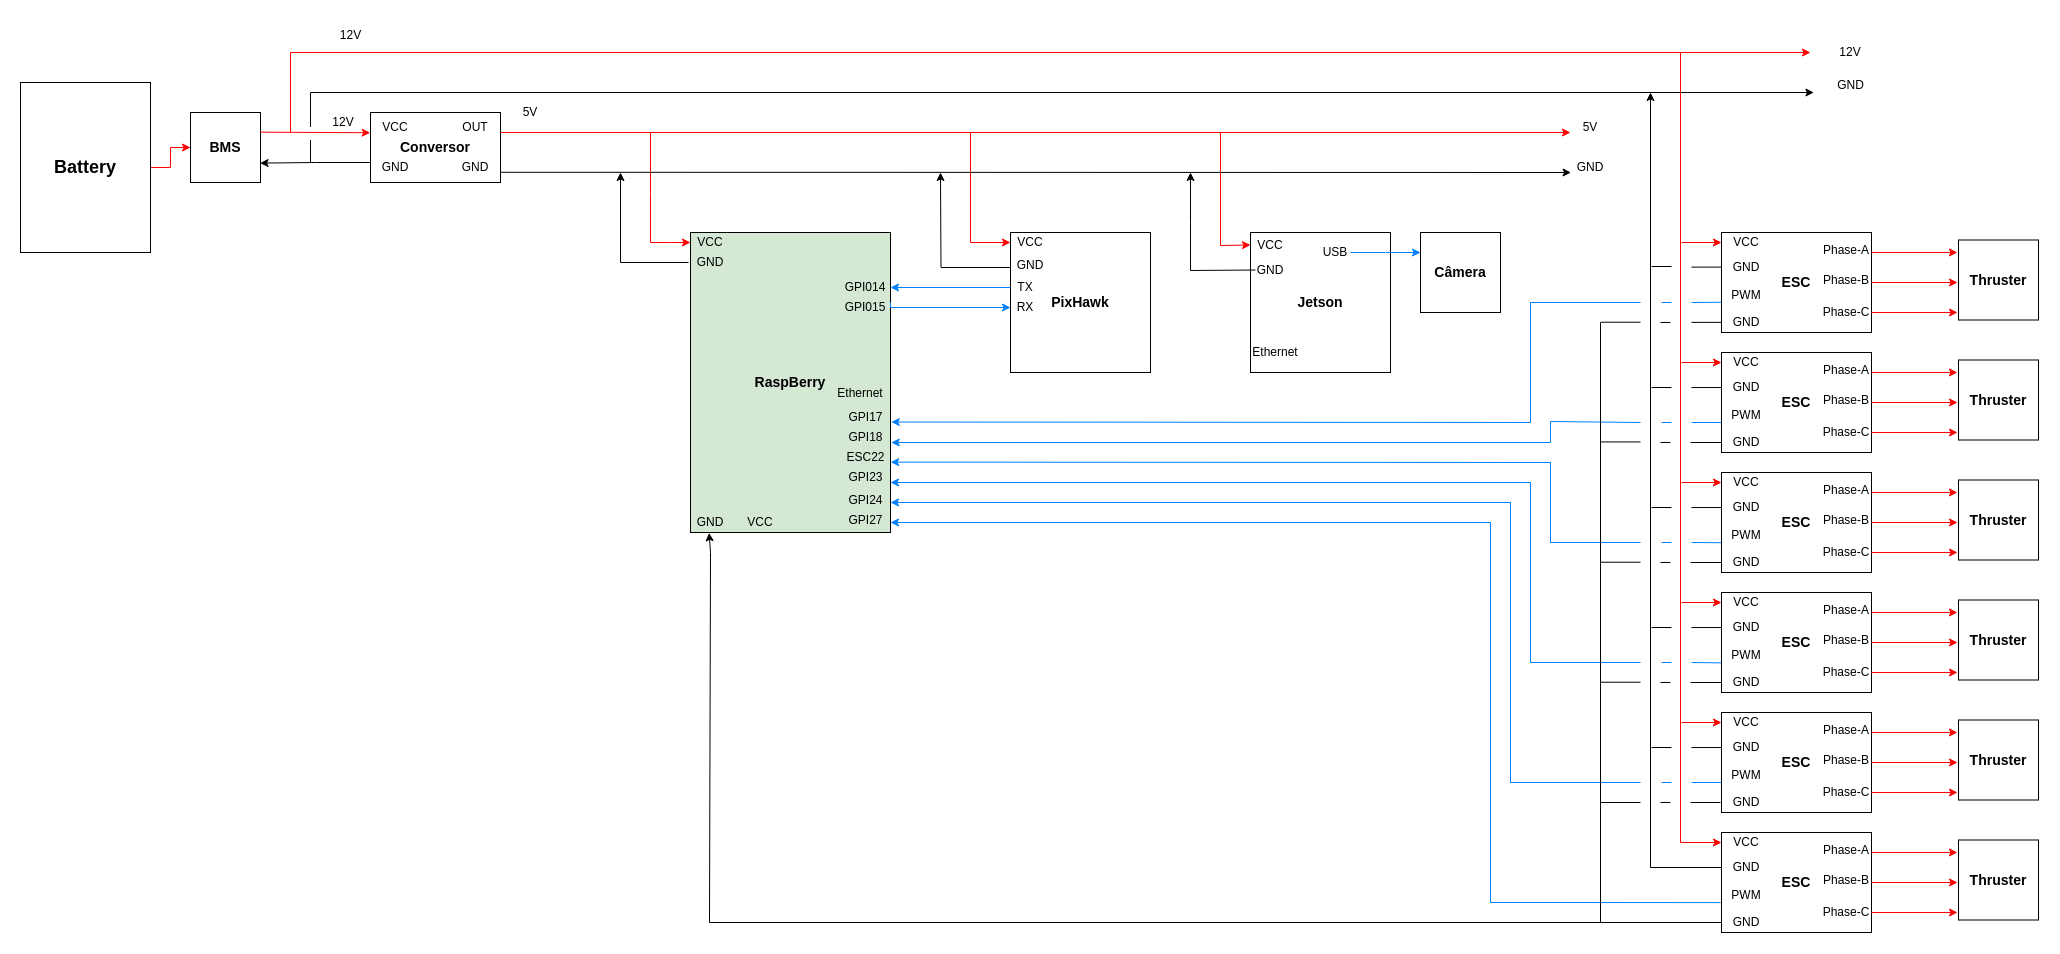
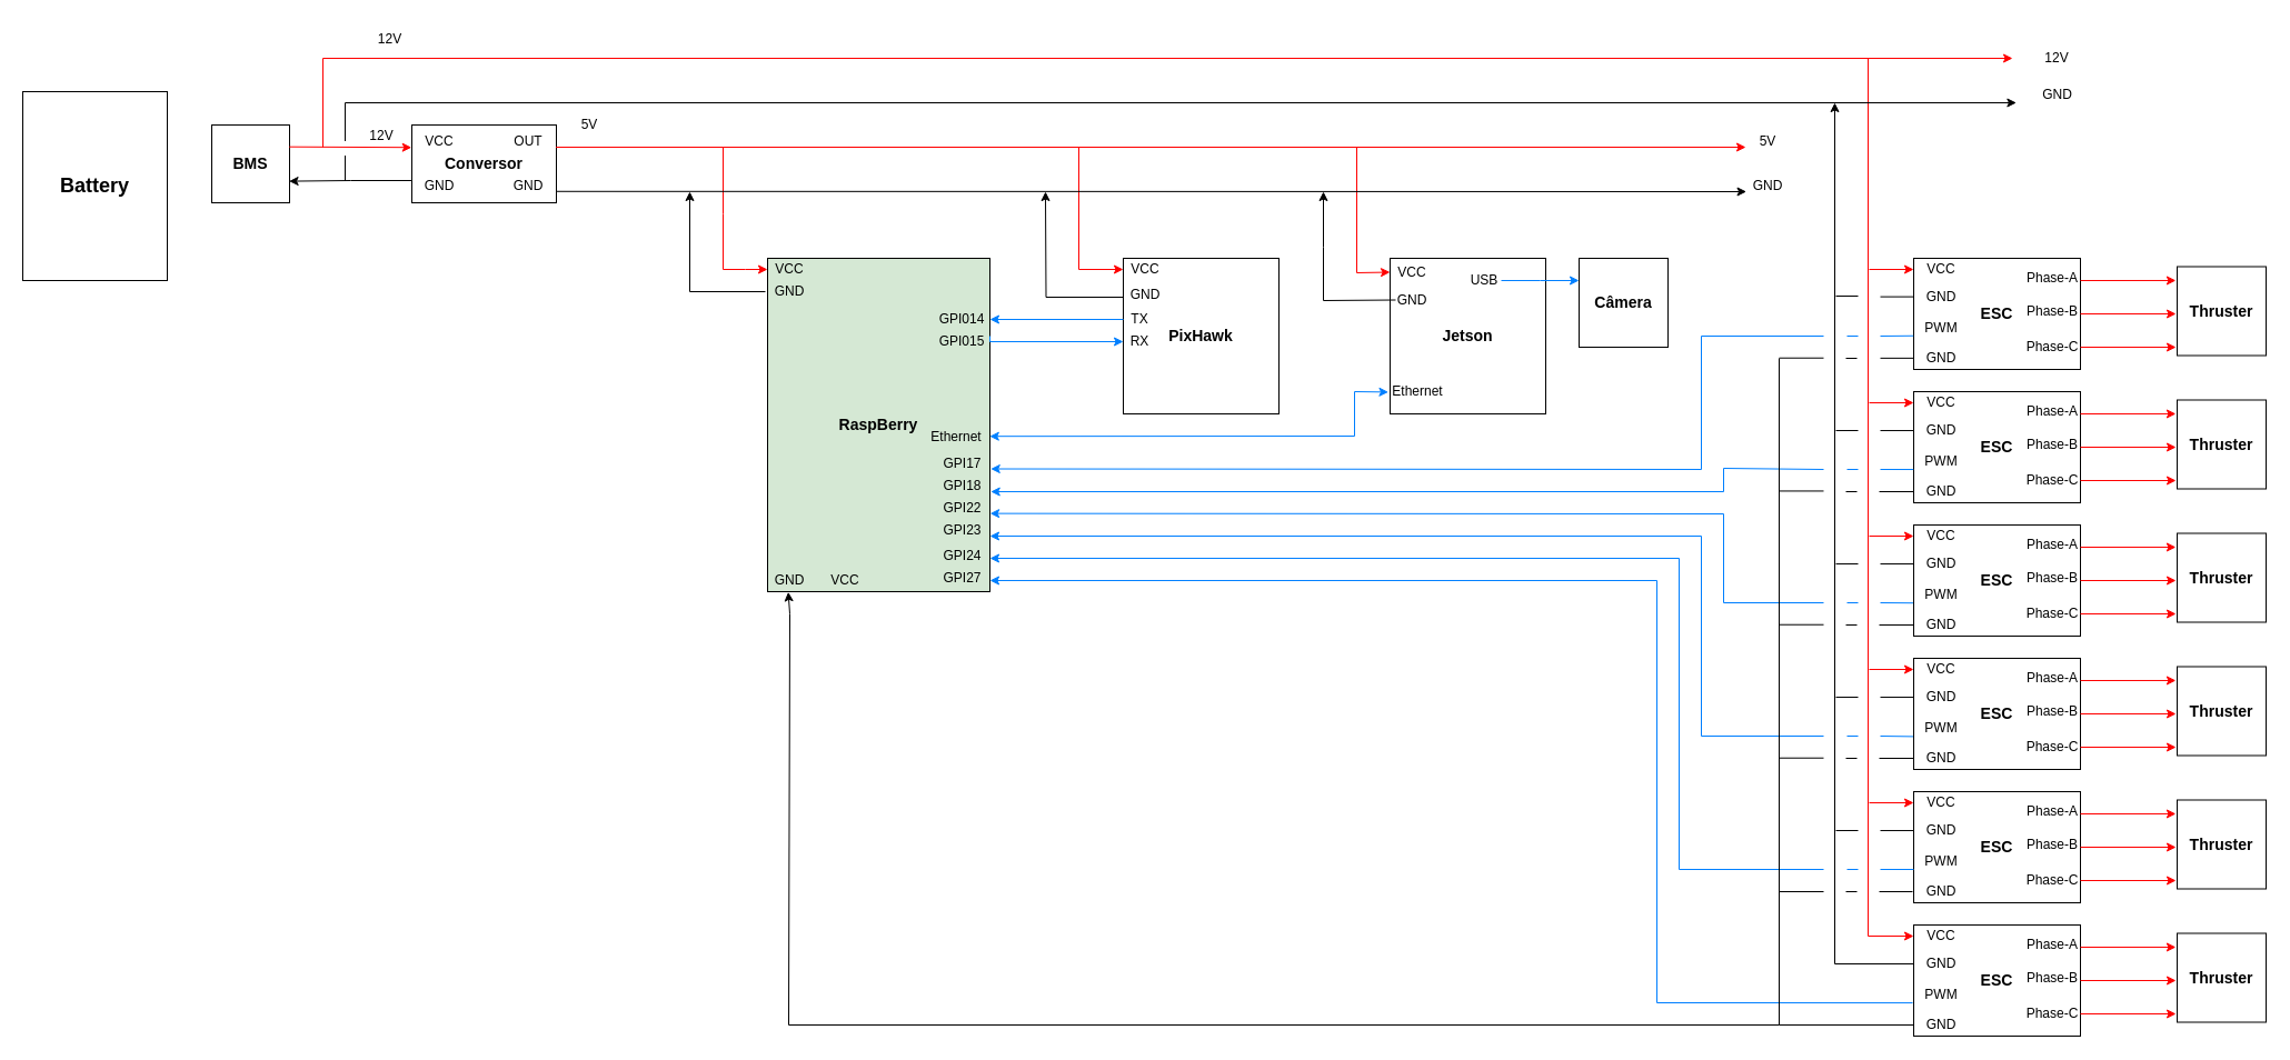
- <mxCell id="2" style="edgeStyle=orthogonalEdgeStyle;rounded=0;orthogonalLoop=1;jettySize=auto;html=1;exitX=1;exitY=0.5;exitDx=0;exitDy=0;entryX=0;entryY=0.5;entryDx=0;entryDy=0;fillColor=#FF3333;strokeColor=#FF0000;" parent="1" source="3" target="4" edge="1"><mxGeometry relative="1" as="geometry" /></mxCell>
+ <mxCell id="44" value="" style="endArrow=classic;startArrow=classic;html=1;rounded=0;exitX=0.999;exitY=0.534;exitDx=0;exitDy=0;exitPerimeter=0;entryX=-0.011;entryY=0.86;entryDx=0;entryDy=0;entryPerimeter=0;strokeColor=#007FFF;" parent="1" source="12" target="34" edge="1"><mxGeometry width="50" height="50" relative="1" as="geometry"><mxPoint x="890" y="415.27" as="sourcePoint" /><mxPoint x="1245.34" y="288.73" as="targetPoint" /><Array as="points"><mxPoint x="1218" y="392" /><mxPoint x="1218" y="352" /></Array></mxGeometry></mxCell>
- <mxCell id="119" value="ESC22" style="text;html=1;align=center;verticalAlign=middle;resizable=0;points=[];autosize=1;strokeColor=none;fillColor=none;" parent="1" vertex="1"><mxGeometry x="835" y="442" width="60" height="30" as="geometry" /></mxCell>
+ <mxCell id="119" value="GPI22" style="text;html=1;align=center;verticalAlign=middle;resizable=0;points=[];autosize=1;strokeColor=none;fillColor=none;" parent="1" vertex="1"><mxGeometry x="835" y="442" width="60" height="30" as="geometry" /></mxCell>
